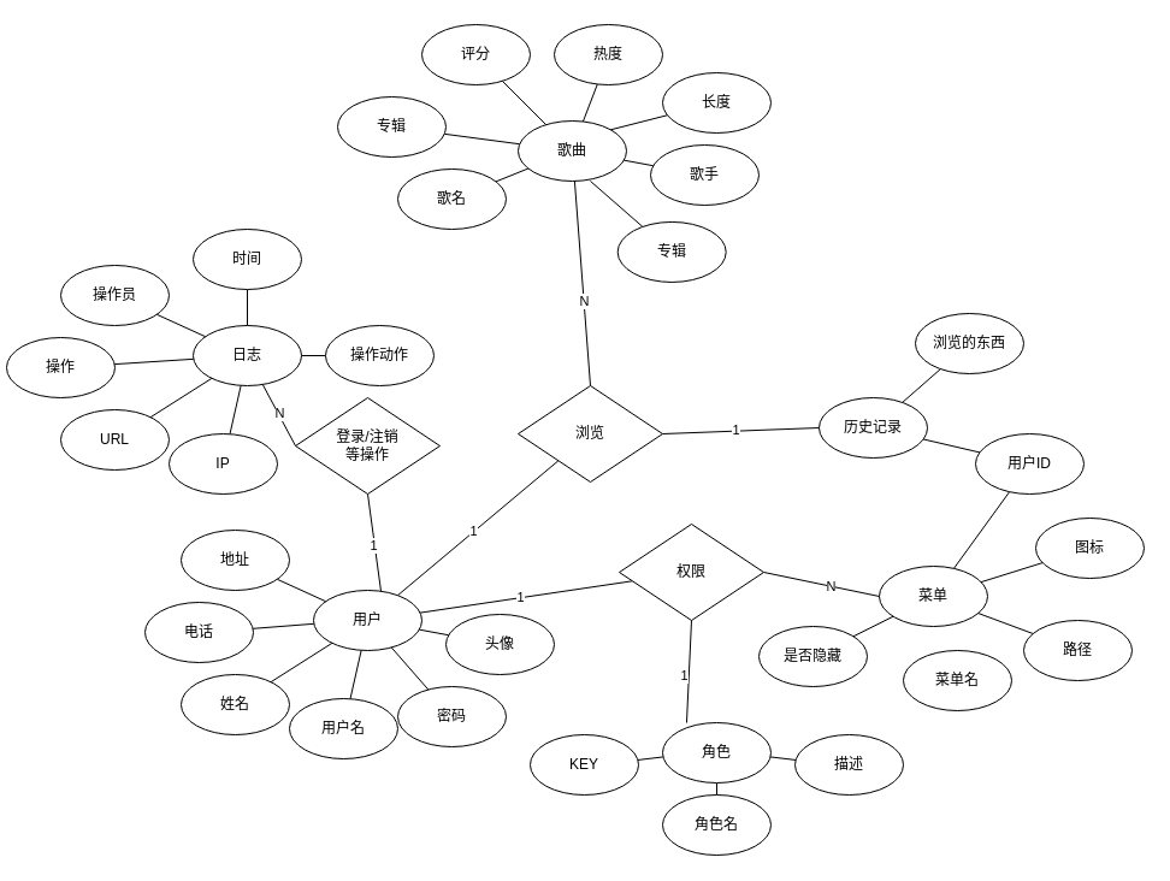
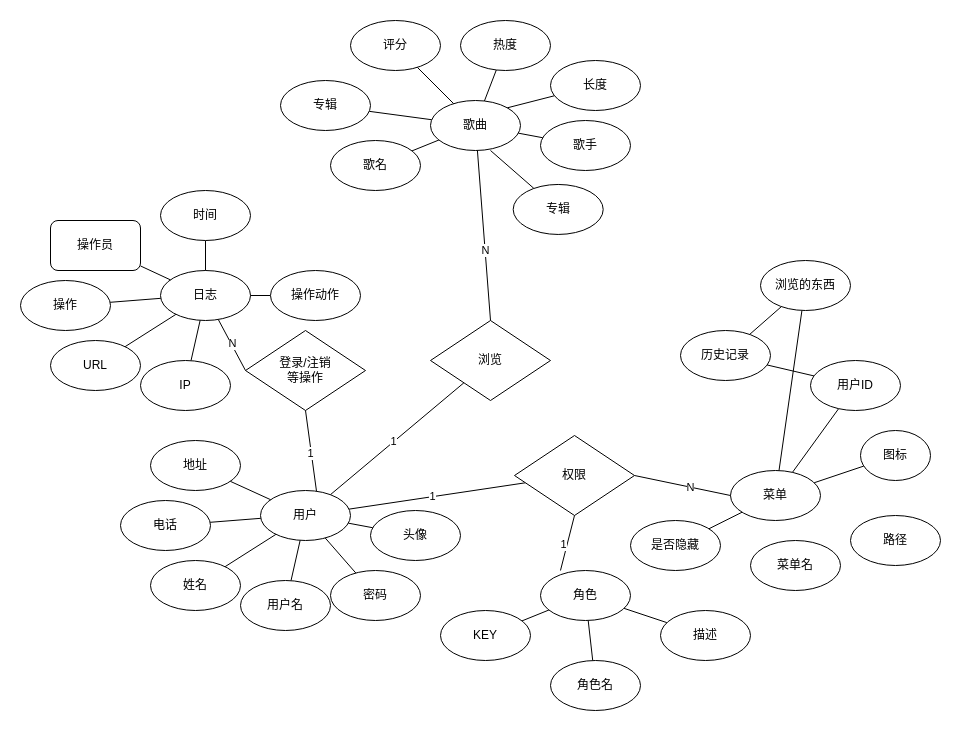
- <mxCell id="52" value="操作员" style="ellipse;whiteSpace=wrap;html=1;" vertex="1" parent="1"><mxGeometry x="50" y="220" width="90" height="50" as="geometry" /></mxCell>
+ <mxCell id="52" value="操作员" style="whiteSpace=wrap;html=1;rounded=1;" vertex="1" parent="1"><mxGeometry x="50" y="220" width="90" height="50" as="geometry" /></mxCell>
- <mxCell id="46" value="操作" style="ellipse;whiteSpace=wrap;html=1;" vertex="1" parent="1"><mxGeometry x="5" y="280" width="90" height="50" as="geometry" /></mxCell>
+ <mxCell id="46" value="操作" style="ellipse;whiteSpace=wrap;html=1;" vertex="1" parent="1"><mxGeometry x="20" y="280" width="90" height="50" as="geometry" /></mxCell>
- <mxCell id="79" value="" style="rounded=0;orthogonalLoop=1;jettySize=auto;html=1;endArrow=none;endFill=0;exitX=1;exitY=0.5;exitDx=0;exitDy=0;entryX=0;entryY=0.5;entryDx=0;entryDy=0;" edge="1" parent="1" source="56" target="70"><mxGeometry relative="1" as="geometry"><mxPoint x="570" y="361" as="sourcePoint" /><mxPoint x="703" y="249" as="targetPoint" /></mxGeometry></mxCell>
- <mxCell id="80" value="1" style="edgeLabel;html=1;align=center;verticalAlign=middle;resizable=0;points=[];" vertex="1" connectable="0" parent="79"><mxGeometry x="-0.059" y="1" relative="1" as="geometry"><mxPoint as="offset" /></mxGeometry></mxCell>
- <mxCell id="32" value="图标" style="ellipse;whiteSpace=wrap;html=1;" vertex="1" parent="1"><mxGeometry x="860" y="430" width="90" height="50" as="geometry" /></mxCell>
+ <mxCell id="32" value="图标" style="ellipse;whiteSpace=wrap;html=1;" vertex="1" parent="1"><mxGeometry x="860" y="430" width="70" height="50" as="geometry" /></mxCell>
- <mxCell id="29" value="" style="rounded=0;orthogonalLoop=1;jettySize=auto;html=1;endArrow=none;endFill=0;" edge="1" parent="1" source="25" target="30"><mxGeometry relative="1" as="geometry"><mxPoint x="905" y="427" as="sourcePoint" /></mxGeometry></mxCell>
+ <mxCell id="29" value="" style="rounded=0;orthogonalLoop=1;jettySize=auto;html=1;endArrow=none;endFill=0;" edge="1" parent="1" source="25" target="74"><mxGeometry relative="1" as="geometry"><mxPoint x="905" y="427" as="sourcePoint" /></mxGeometry></mxCell>
- <mxCell id="18" value="角色" style="ellipse;whiteSpace=wrap;html=1;" vertex="1" parent="1"><mxGeometry x="550" y="600" width="90" height="50" as="geometry" /></mxCell>
+ <mxCell id="18" value="角色" style="ellipse;whiteSpace=wrap;html=1;" vertex="1" parent="1"><mxGeometry x="540" y="570" width="90" height="50" as="geometry" /></mxCell>
